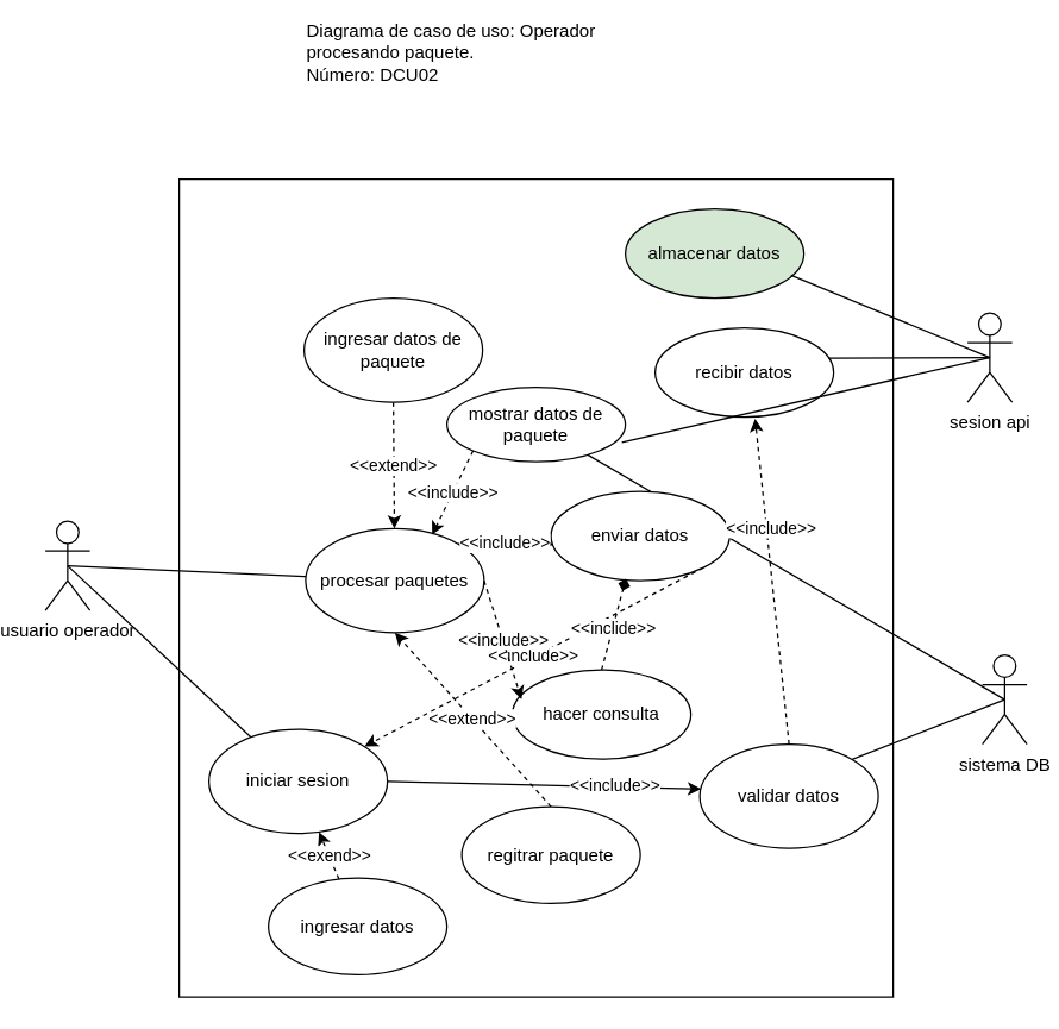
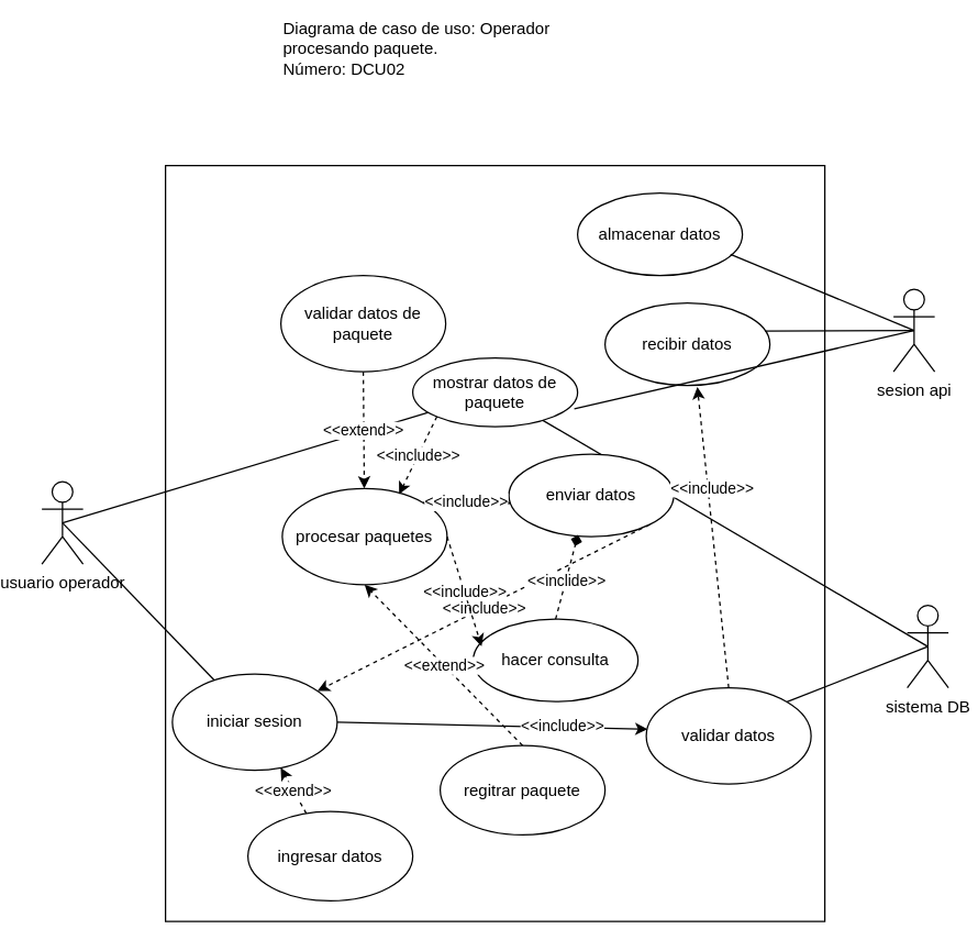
- <mxCell id="28" value="almacenar datos" style="ellipse;whiteSpace=wrap;html=1;fillColor=#d5e8d4;" vertex="1" parent="1"><mxGeometry x="410" y="140" width="120" height="60" as="geometry" /></mxCell>
+ <mxCell id="28" value="almacenar datos" style="ellipse;whiteSpace=wrap;html=1;" vertex="1" parent="1"><mxGeometry x="410" y="140" width="120" height="60" as="geometry" /></mxCell>
- <mxCell id="8" value="ingresar datos de paquete" style="ellipse;whiteSpace=wrap;html=1;" vertex="1" parent="1"><mxGeometry x="194" y="200" width="120" height="70" as="geometry" /></mxCell>
+ <mxCell id="8" value="validar datos de paquete" style="ellipse;whiteSpace=wrap;html=1;" vertex="1" parent="1"><mxGeometry x="194" y="200" width="120" height="70" as="geometry" /></mxCell>
- <mxCell id="3" style="rounded=0;orthogonalLoop=1;jettySize=auto;html=1;exitX=0.5;exitY=0.5;exitDx=0;exitDy=0;exitPerimeter=0;endArrow=none;endFill=0;" edge="1" parent="1" source="5" target="6"><mxGeometry relative="1" as="geometry" /></mxCell>
+ <mxCell id="3" style="rounded=0;orthogonalLoop=1;jettySize=auto;html=1;exitX=0.5;exitY=0.5;exitDx=0;exitDy=0;exitPerimeter=0;endArrow=none;endFill=0;" edge="1" parent="1" source="5" target="9"><mxGeometry relative="1" as="geometry" /></mxCell>
- <mxCell id="33" value="iniciar sesion" style="ellipse;whiteSpace=wrap;html=1;" vertex="1" parent="1"><mxGeometry x="130" y="490" width="120" height="70" as="geometry" /></mxCell>
+ <mxCell id="33" value="iniciar sesion" style="ellipse;whiteSpace=wrap;html=1;" vertex="1" parent="1"><mxGeometry x="115" y="490" width="120" height="70" as="geometry" /></mxCell>
- <mxCell id="14" value="regitrar paquete" style="ellipse;whiteSpace=wrap;html=1;" vertex="1" parent="1"><mxGeometry x="300" y="542" width="120" height="65" as="geometry" /></mxCell>
+ <mxCell id="14" value="regitrar paquete" style="ellipse;whiteSpace=wrap;html=1;" vertex="1" parent="1"><mxGeometry x="310" y="542" width="120" height="65" as="geometry" /></mxCell>
